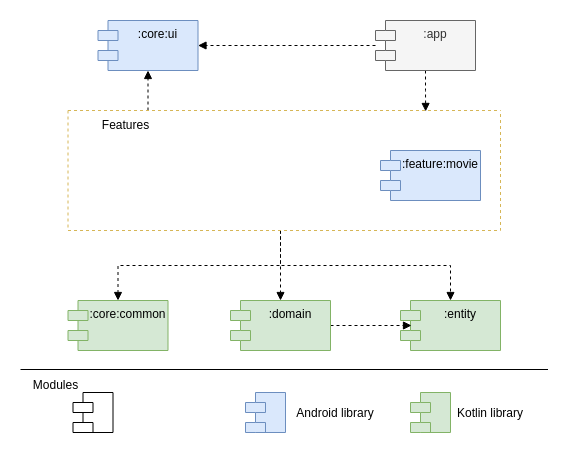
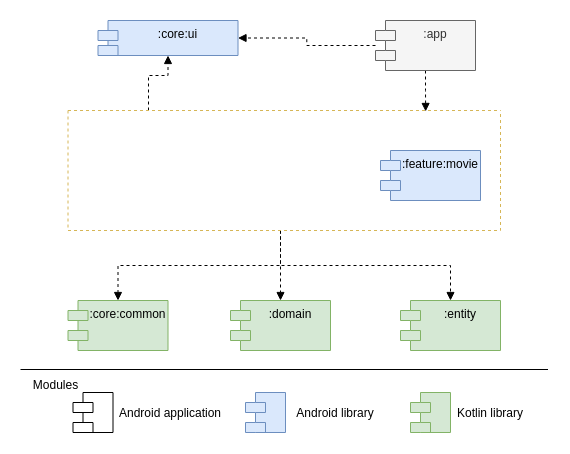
- <mxCell id="9" value=":core:ui" style="shape=module;align=left;spacingLeft=20;align=center;verticalAlign=top;fillColor=#dae8fc;strokeColor=#6c8ebf;" parent="1" vertex="1"><mxGeometry x="97.5" y="20" width="100" height="50" as="geometry" /></mxCell>
+ <mxCell id="9" value=":core:ui" style="shape=module;align=left;spacingLeft=20;align=center;verticalAlign=top;fillColor=#dae8fc;strokeColor=#6c8ebf;" parent="1" vertex="1"><mxGeometry x="97.5" y="20" width="140" height="35" as="geometry" /></mxCell>
- <mxCell id="24" value="Features" style="text;html=1;align=center;verticalAlign=middle;resizable=0;points=[];autosize=1;strokeColor=none;fillColor=none;" vertex="1" parent="22"><mxGeometry x="22.5" width="70" height="30" as="geometry" /></mxCell>
- <mxCell id="7" style="edgeStyle=orthogonalEdgeStyle;rounded=0;orthogonalLoop=1;jettySize=auto;html=1;entryX=0.11;entryY=0.5;entryDx=0;entryDy=0;entryPerimeter=0;dashed=1;endArrow=block;endFill=1;" edge="1" parent="1" source="8" target="2"><mxGeometry relative="1" as="geometry" /></mxCell>
+ <mxCell id="15" value="Android application" style="text;align=center;fontStyle=0;verticalAlign=middle;spacingLeft=3;spacingRight=3;strokeColor=none;rotatable=0;points=[[0,0.5],[1,0.5]];portConstraint=eastwest;" parent="1" vertex="1"><mxGeometry x="130" y="399" width="80" height="26" as="geometry" /></mxCell>
